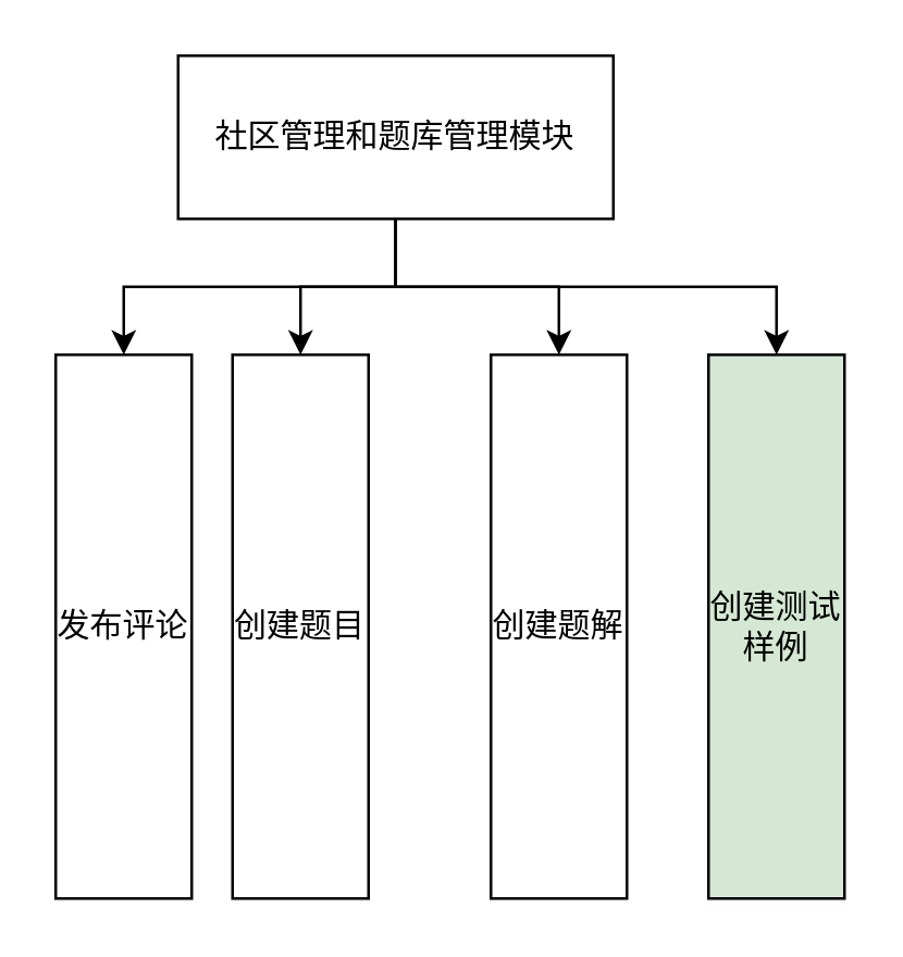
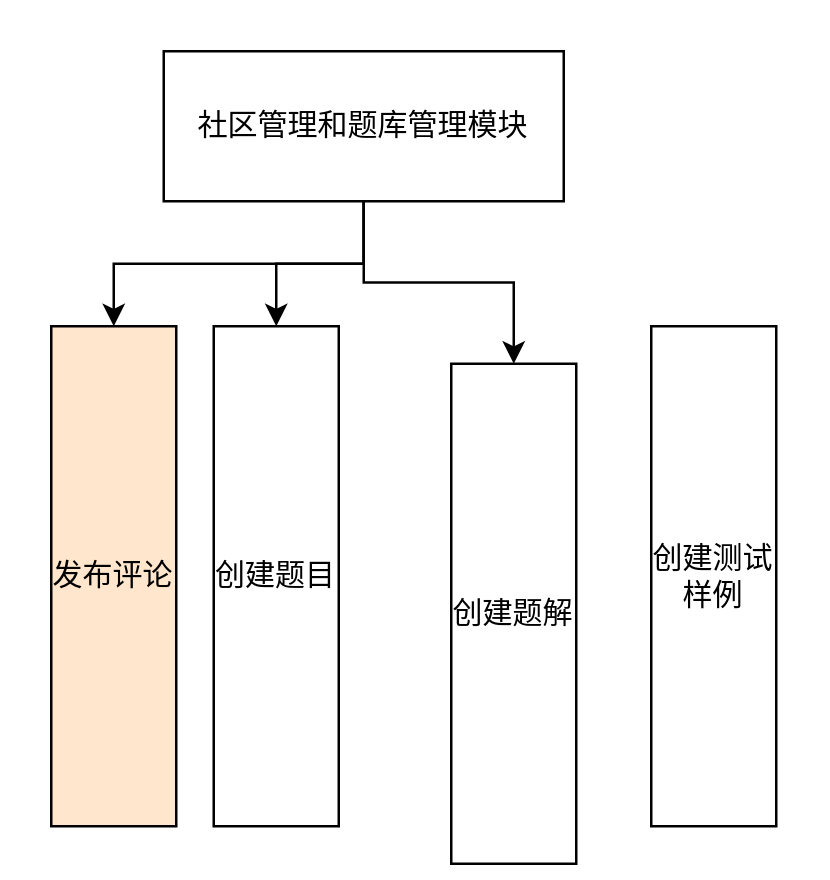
- <mxCell id="5" style="edgeStyle=orthogonalEdgeStyle;rounded=0;orthogonalLoop=1;jettySize=auto;html=1;exitX=0.5;exitY=1;exitDx=0;exitDy=0;entryX=0.5;entryY=0;entryDx=0;entryDy=0;" edge="1" parent="1" source="6" target="10"><mxGeometry relative="1" as="geometry" /></mxCell>
- <mxCell id="7" value="发布评论" style="whiteSpace=wrap;html=1;" vertex="1" parent="1"><mxGeometry x="20" y="130" width="50" height="200" as="geometry" /></mxCell>
+ <mxCell id="7" value="发布评论" style="whiteSpace=wrap;html=1;fillColor=#ffe6cc;" vertex="1" parent="1"><mxGeometry x="20" y="130" width="50" height="200" as="geometry" /></mxCell>
- <mxCell id="9" value="创建题解" style="whiteSpace=wrap;html=1;" vertex="1" parent="1"><mxGeometry x="180" y="130" width="50" height="200" as="geometry" /></mxCell>
+ <mxCell id="9" value="创建题解" style="whiteSpace=wrap;html=1;" vertex="1" parent="1"><mxGeometry x="180" y="145" width="50" height="200" as="geometry" /></mxCell>
- <mxCell id="10" value="创建测试样例" style="whiteSpace=wrap;html=1;fillColor=#d5e8d4;" vertex="1" parent="1"><mxGeometry x="260" y="130" width="50" height="200" as="geometry" /></mxCell>
+ <mxCell id="10" value="创建测试样例" style="whiteSpace=wrap;html=1;" vertex="1" parent="1"><mxGeometry x="260" y="130" width="50" height="200" as="geometry" /></mxCell>
